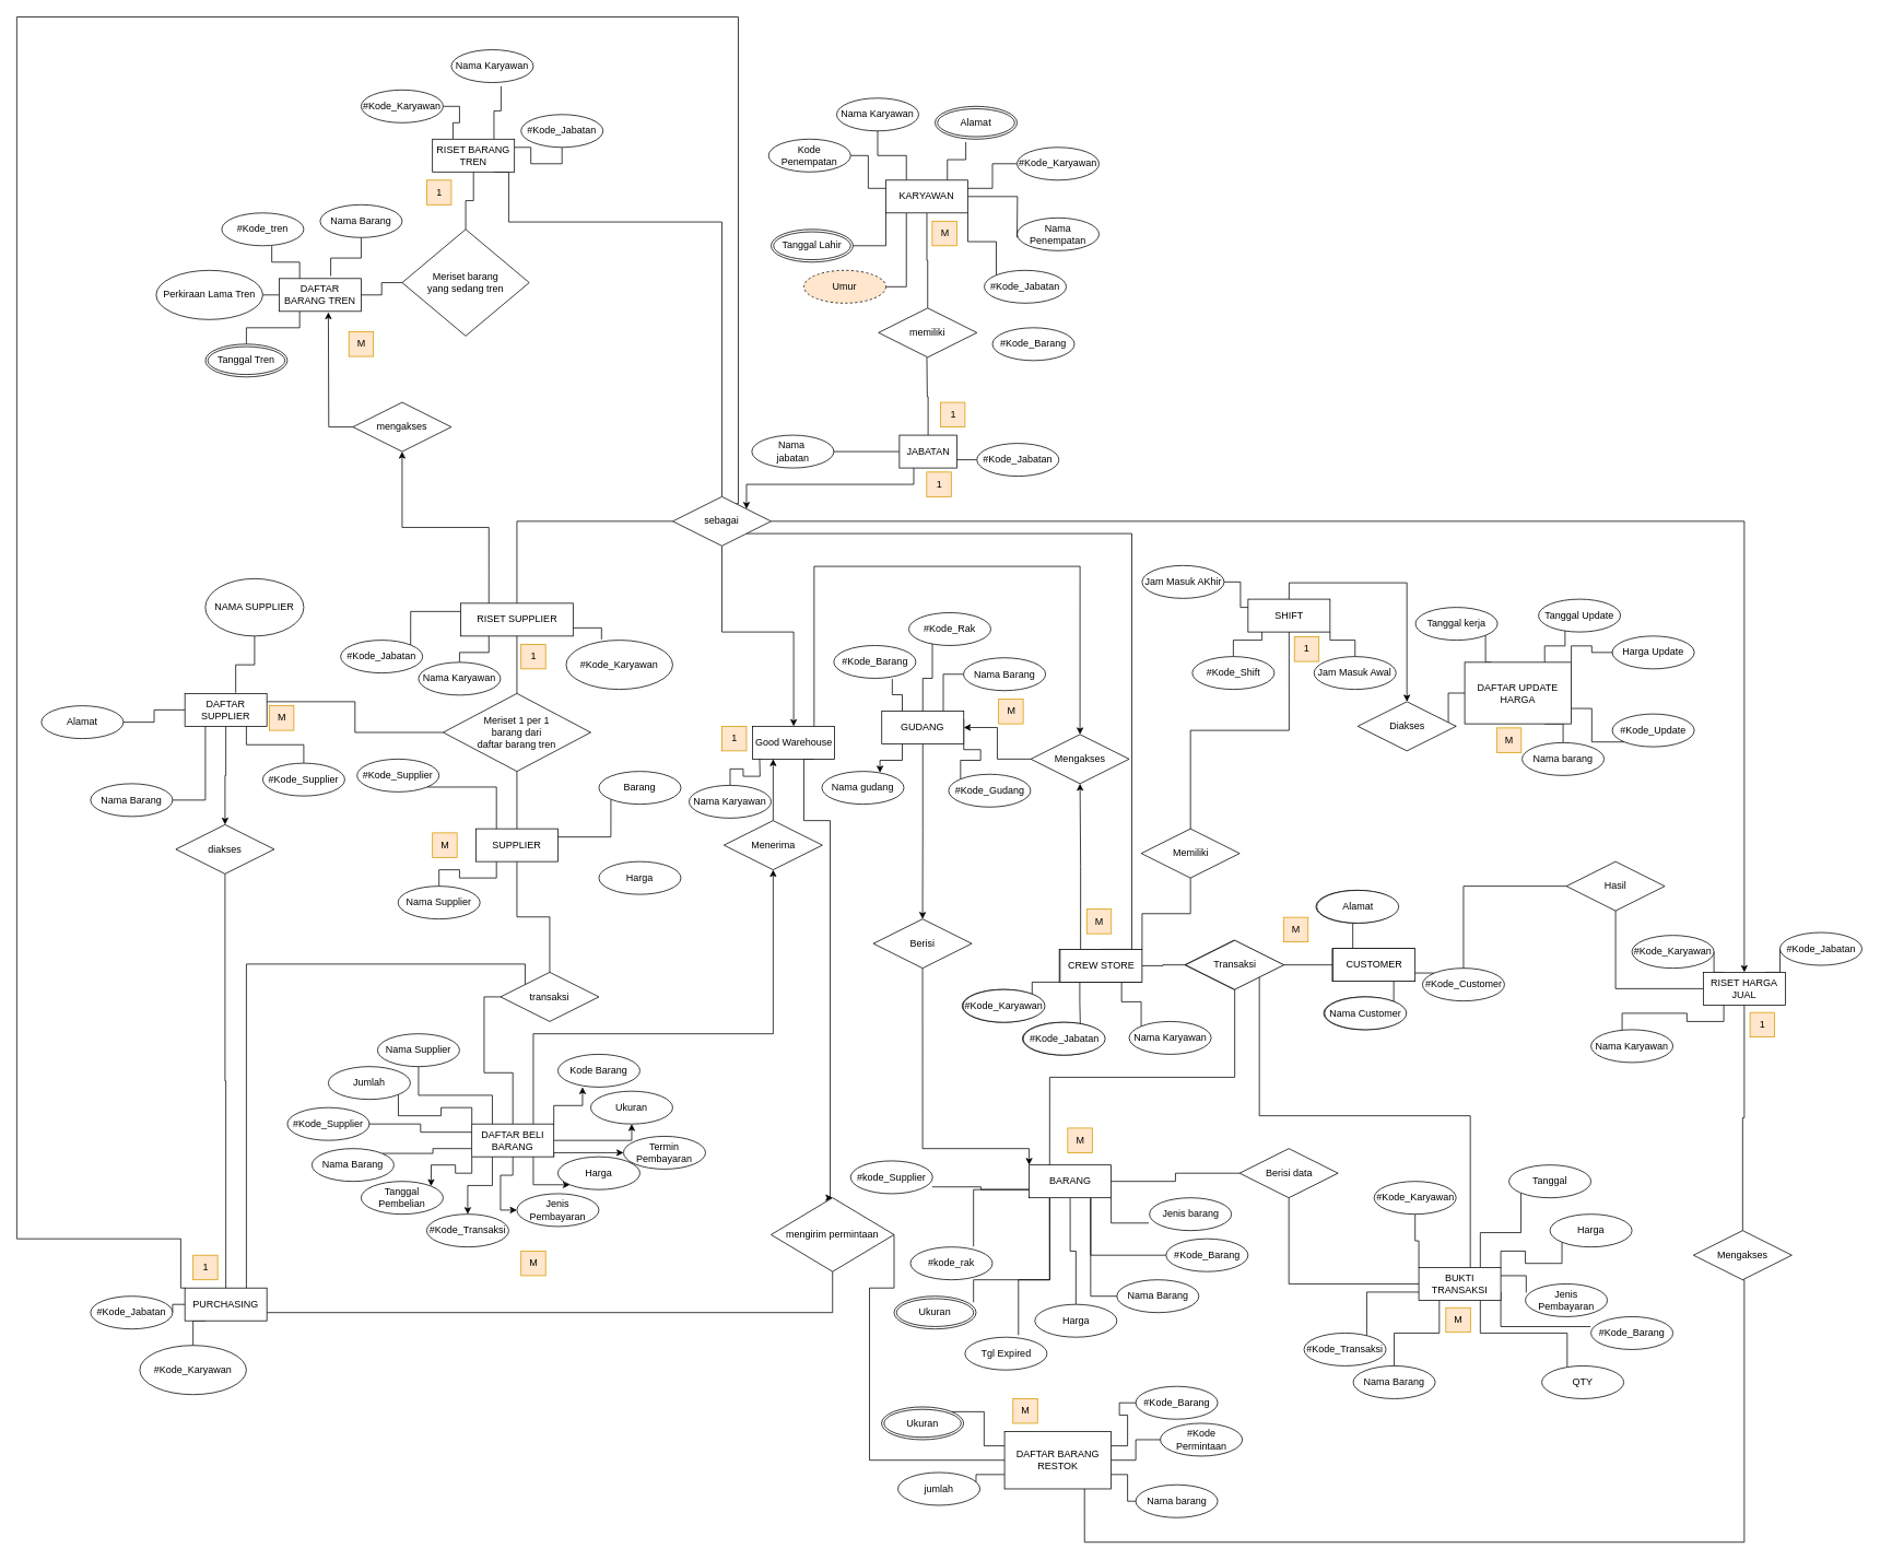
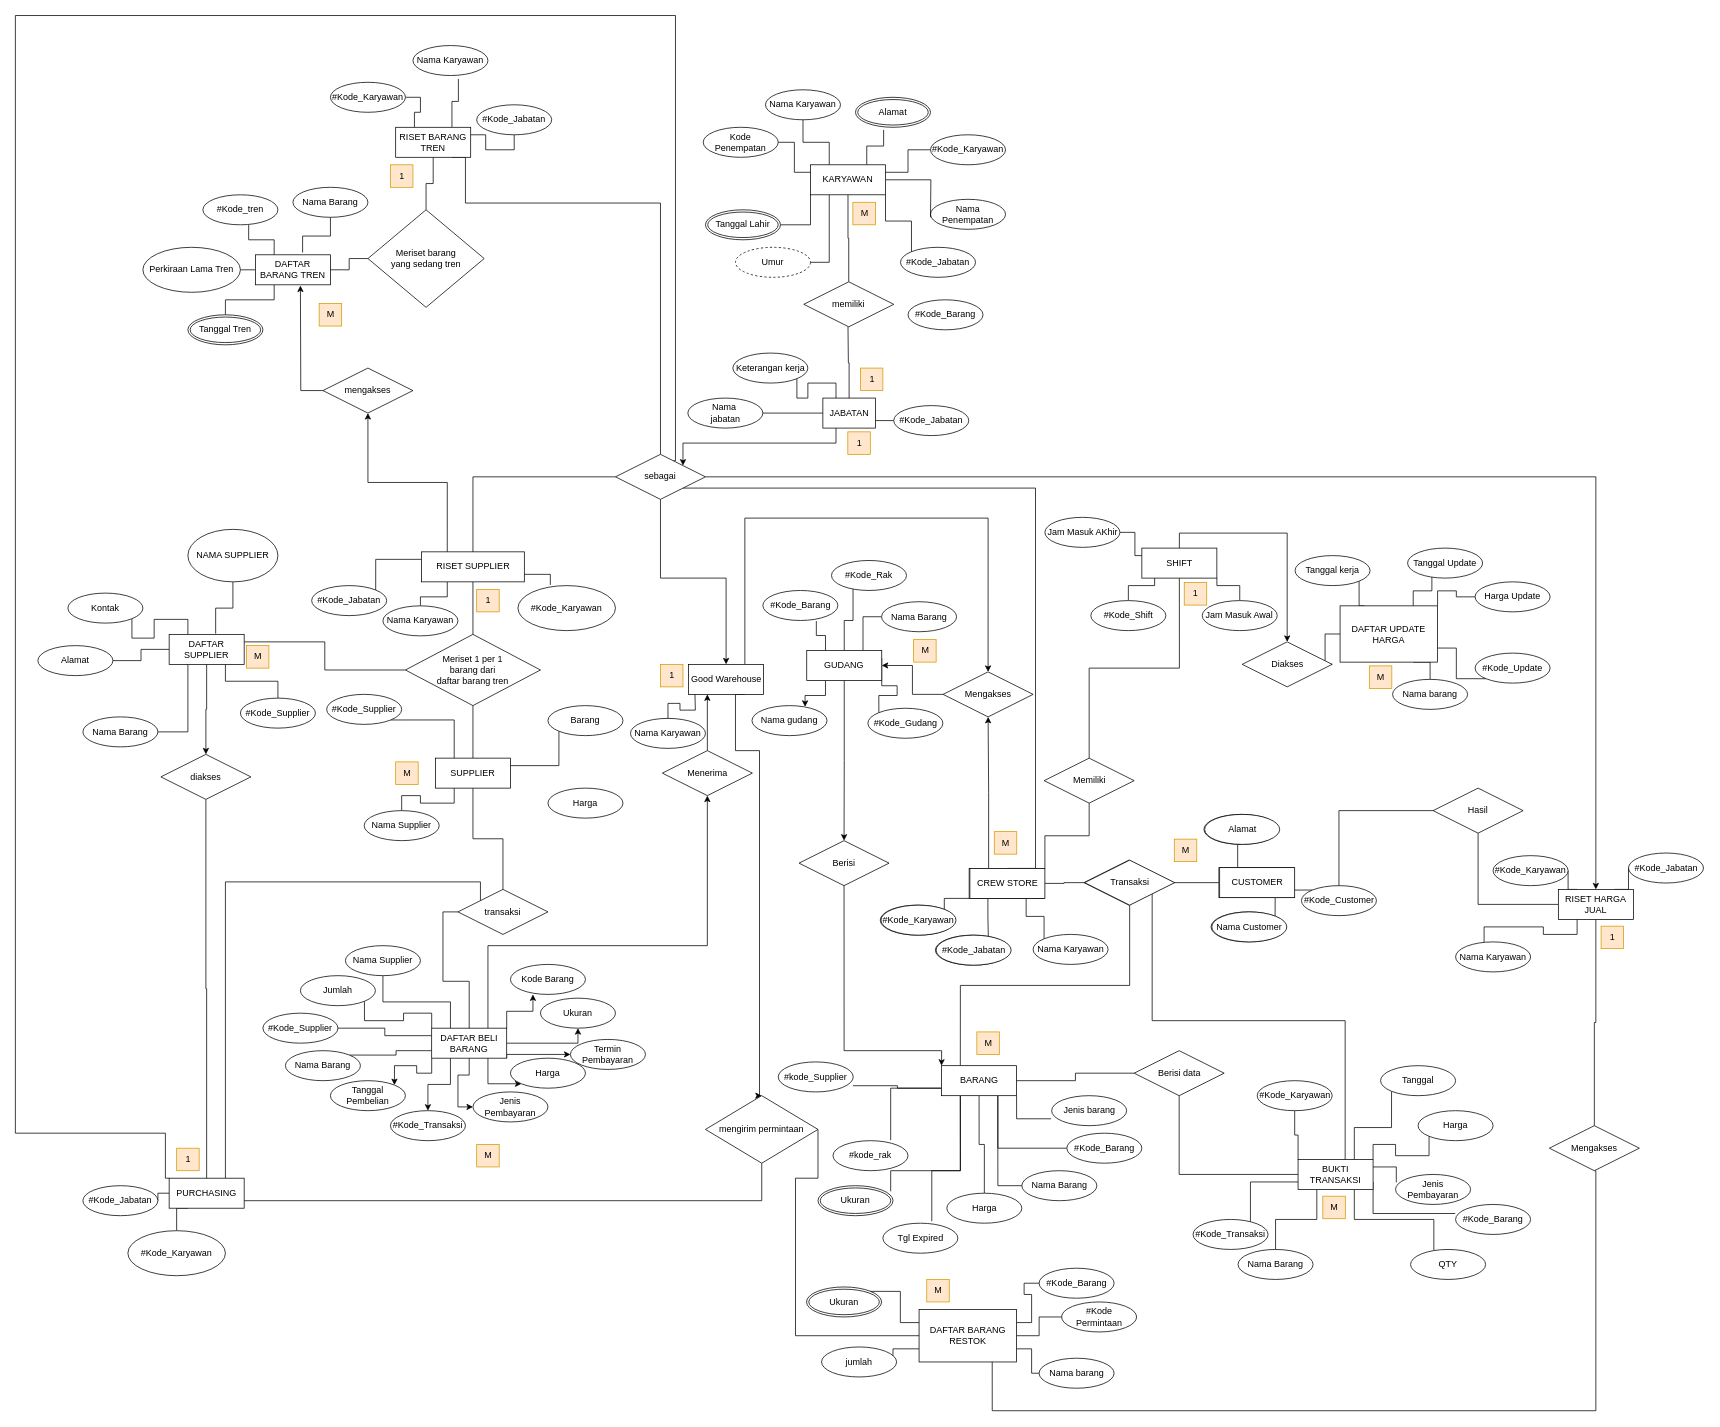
- <mxCell id="23" value="Umur" style="ellipse;whiteSpace=wrap;html=1;align=center;dashed=1;fillColor=#ffe6cc;" vertex="1" parent="1"><mxGeometry x="980" y="329" width="100" height="40" as="geometry" /></mxCell>
+ <mxCell id="23" value="Umur" style="ellipse;whiteSpace=wrap;html=1;align=center;dashed=1;" vertex="1" parent="1"><mxGeometry x="980" y="329" width="100" height="40" as="geometry" /></mxCell>
+ <mxCell id="12" value="Keterangan kerja" style="ellipse;whiteSpace=wrap;html=1;align=center;" vertex="1" parent="1"><mxGeometry x="976.5" y="470" width="100" height="40" as="geometry" /></mxCell>
+ <mxCell id="4" style="edgeStyle=orthogonalEdgeStyle;rounded=0;orthogonalLoop=1;jettySize=auto;html=1;exitX=0.25;exitY=0;exitDx=0;exitDy=0;entryX=1;entryY=1;entryDx=0;entryDy=0;endArrow=none;endFill=0;" edge="1" parent="1" source="6" target="12"><mxGeometry relative="1" as="geometry" /></mxCell>
+ <mxCell id="70" value="Kontak" style="ellipse;whiteSpace=wrap;html=1;align=center;" vertex="1" parent="1"><mxGeometry x="90" y="790" width="100" height="40" as="geometry" /></mxCell>
+ <mxCell id="64" style="edgeStyle=orthogonalEdgeStyle;rounded=0;orthogonalLoop=1;jettySize=auto;html=1;exitX=0.25;exitY=0;exitDx=0;exitDy=0;entryX=1;entryY=1;entryDx=0;entryDy=0;endArrow=none;endFill=0;" edge="1" parent="1" source="67" target="70"><mxGeometry relative="1" as="geometry" /></mxCell>
